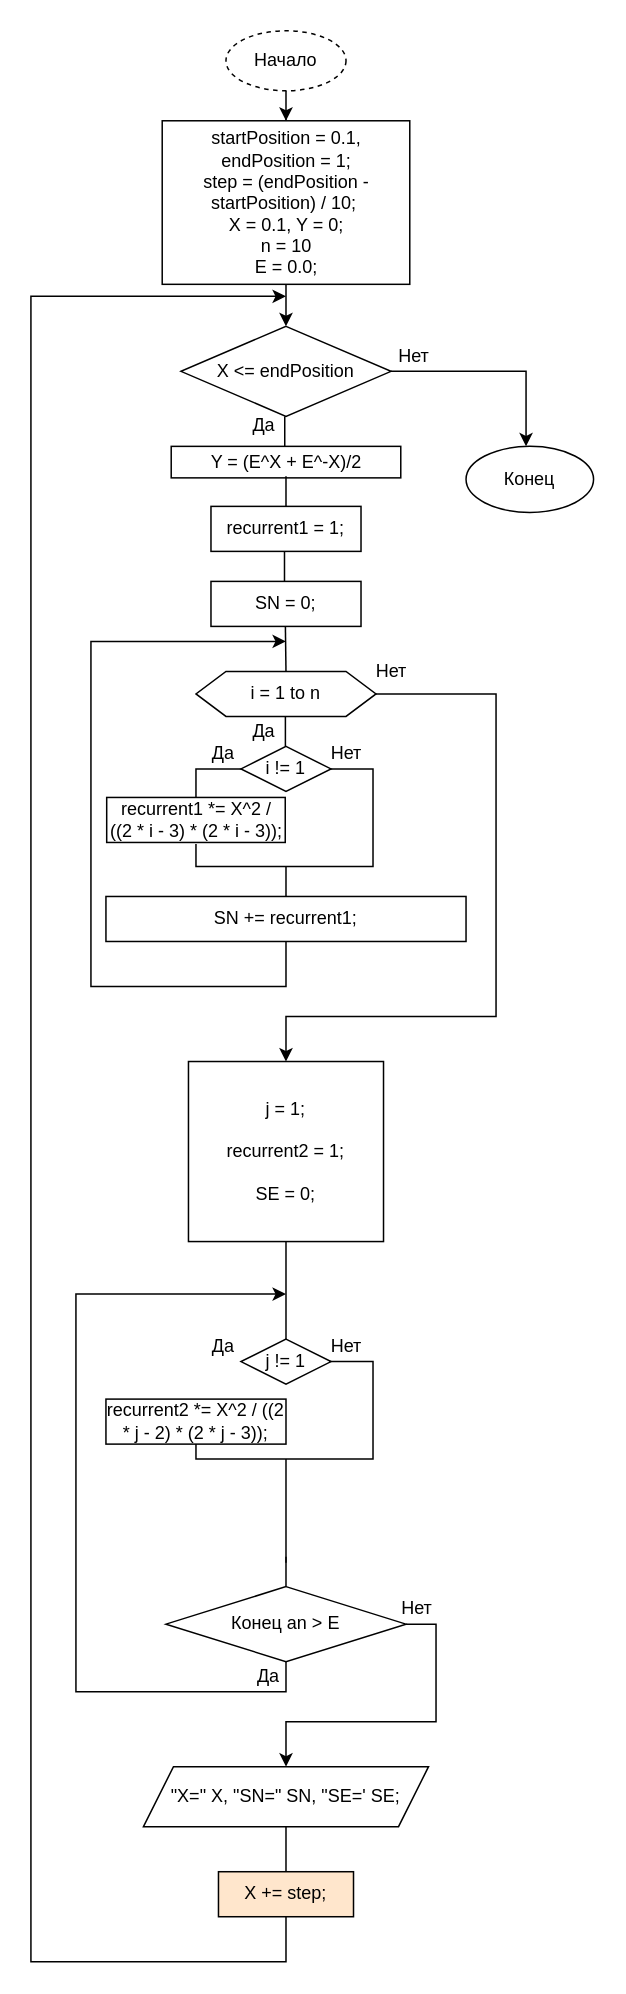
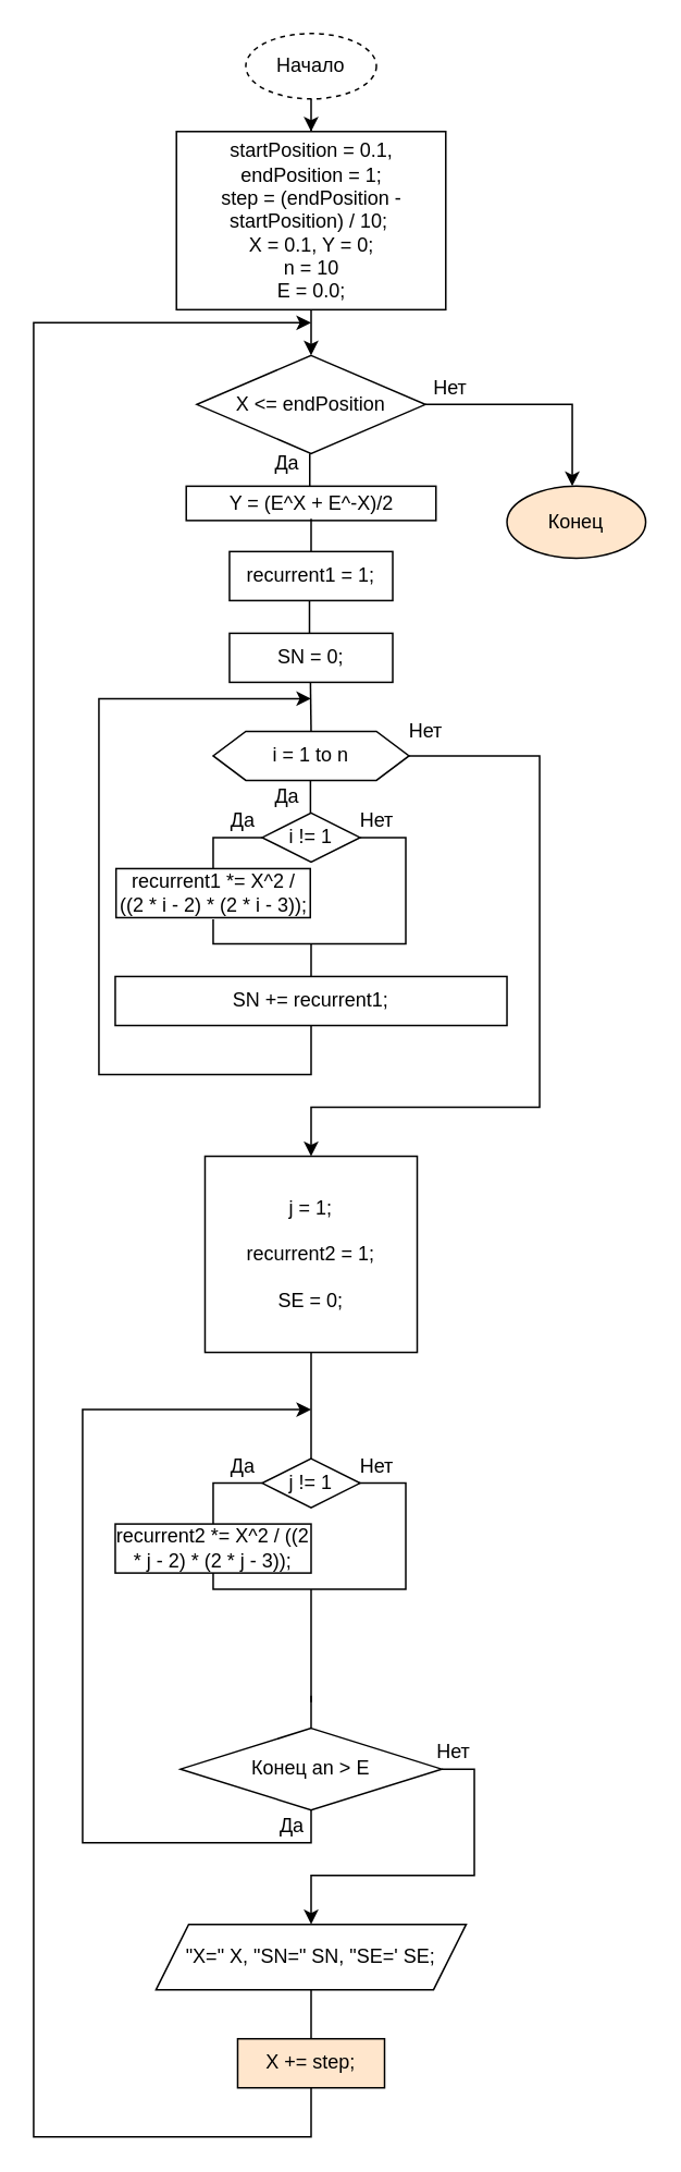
- <mxCell id="50" value="Конец" style="ellipse;whiteSpace=wrap;html=1;" parent="1" vertex="1"><mxGeometry x="310" y="297" width="85" height="44" as="geometry" /></mxCell>
+ <mxCell id="50" value="Конец" style="ellipse;whiteSpace=wrap;html=1;fillColor=#ffe6cc;" parent="1" vertex="1"><mxGeometry x="310" y="297" width="85" height="44" as="geometry" /></mxCell>
- <mxCell id="15" value="&lt;span&gt;recurrent1 *= X^2 / ((2 * i - 3) * (2 * i - 3));&lt;/span&gt;" style="rounded=0;whiteSpace=wrap;html=1;" parent="1" vertex="1"><mxGeometry x="70.5" y="531" width="119" height="30" as="geometry" /></mxCell>
+ <mxCell id="15" value="&lt;span&gt;recurrent1 *= X^2 / ((2 * i - 2) * (2 * i - 3));&lt;/span&gt;" style="rounded=0;whiteSpace=wrap;html=1;" parent="1" vertex="1"><mxGeometry x="70.5" y="531" width="119" height="30" as="geometry" /></mxCell>
+ <mxCell id="37" value="" style="endArrow=none;html=1;entryX=0;entryY=0.5;entryDx=0;entryDy=0;exitX=0.5;exitY=0;exitDx=0;exitDy=0;rounded=0;" parent="1" source="36" target="35" edge="1"><mxGeometry width="50" height="50" relative="1" as="geometry"><mxPoint x="130" y="907" as="sourcePoint" /><mxPoint x="190" y="922" as="targetPoint" /><Array as="points"><mxPoint x="130" y="907" /></Array></mxGeometry></mxCell>
